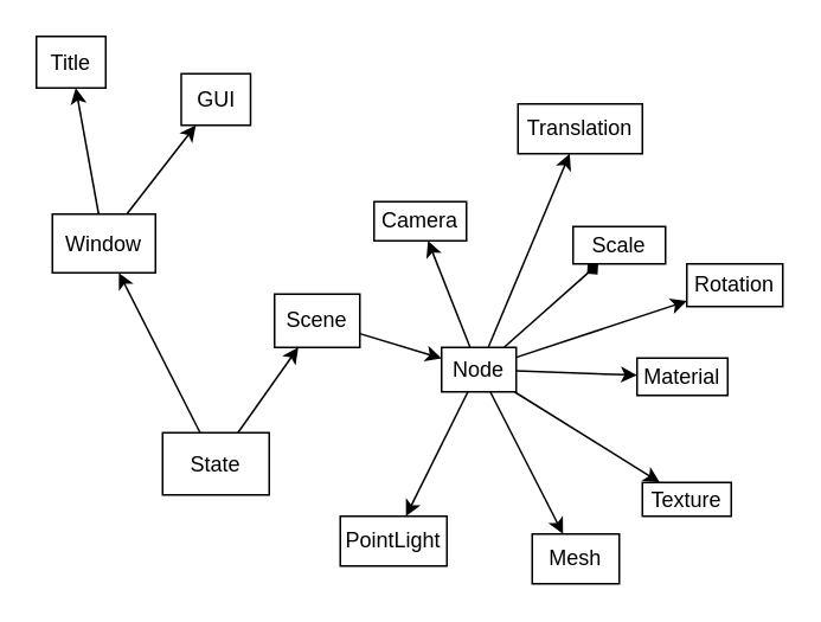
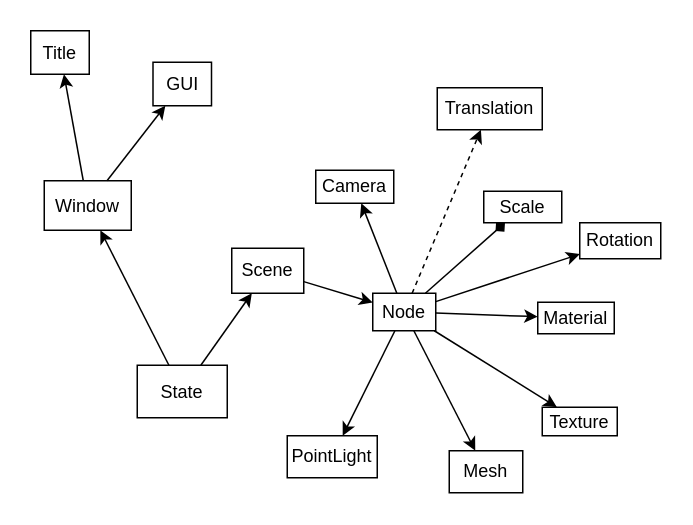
- <mxCell id="28" value="" style="endArrow=classic;html=1;rounded=0;" edge="1" parent="1" source="9" target="27"><mxGeometry width="50" height="50" relative="1" as="geometry"><mxPoint x="271" y="185" as="sourcePoint" /><mxPoint x="321" y="135" as="targetPoint" /></mxGeometry></mxCell>
+ <mxCell id="28" value="" style="endArrow=classic;html=1;rounded=0;dashed=1;" edge="1" parent="1" source="9" target="27"><mxGeometry width="50" height="50" relative="1" as="geometry"><mxPoint x="271" y="185" as="sourcePoint" /><mxPoint x="321" y="135" as="targetPoint" /></mxGeometry></mxCell>
